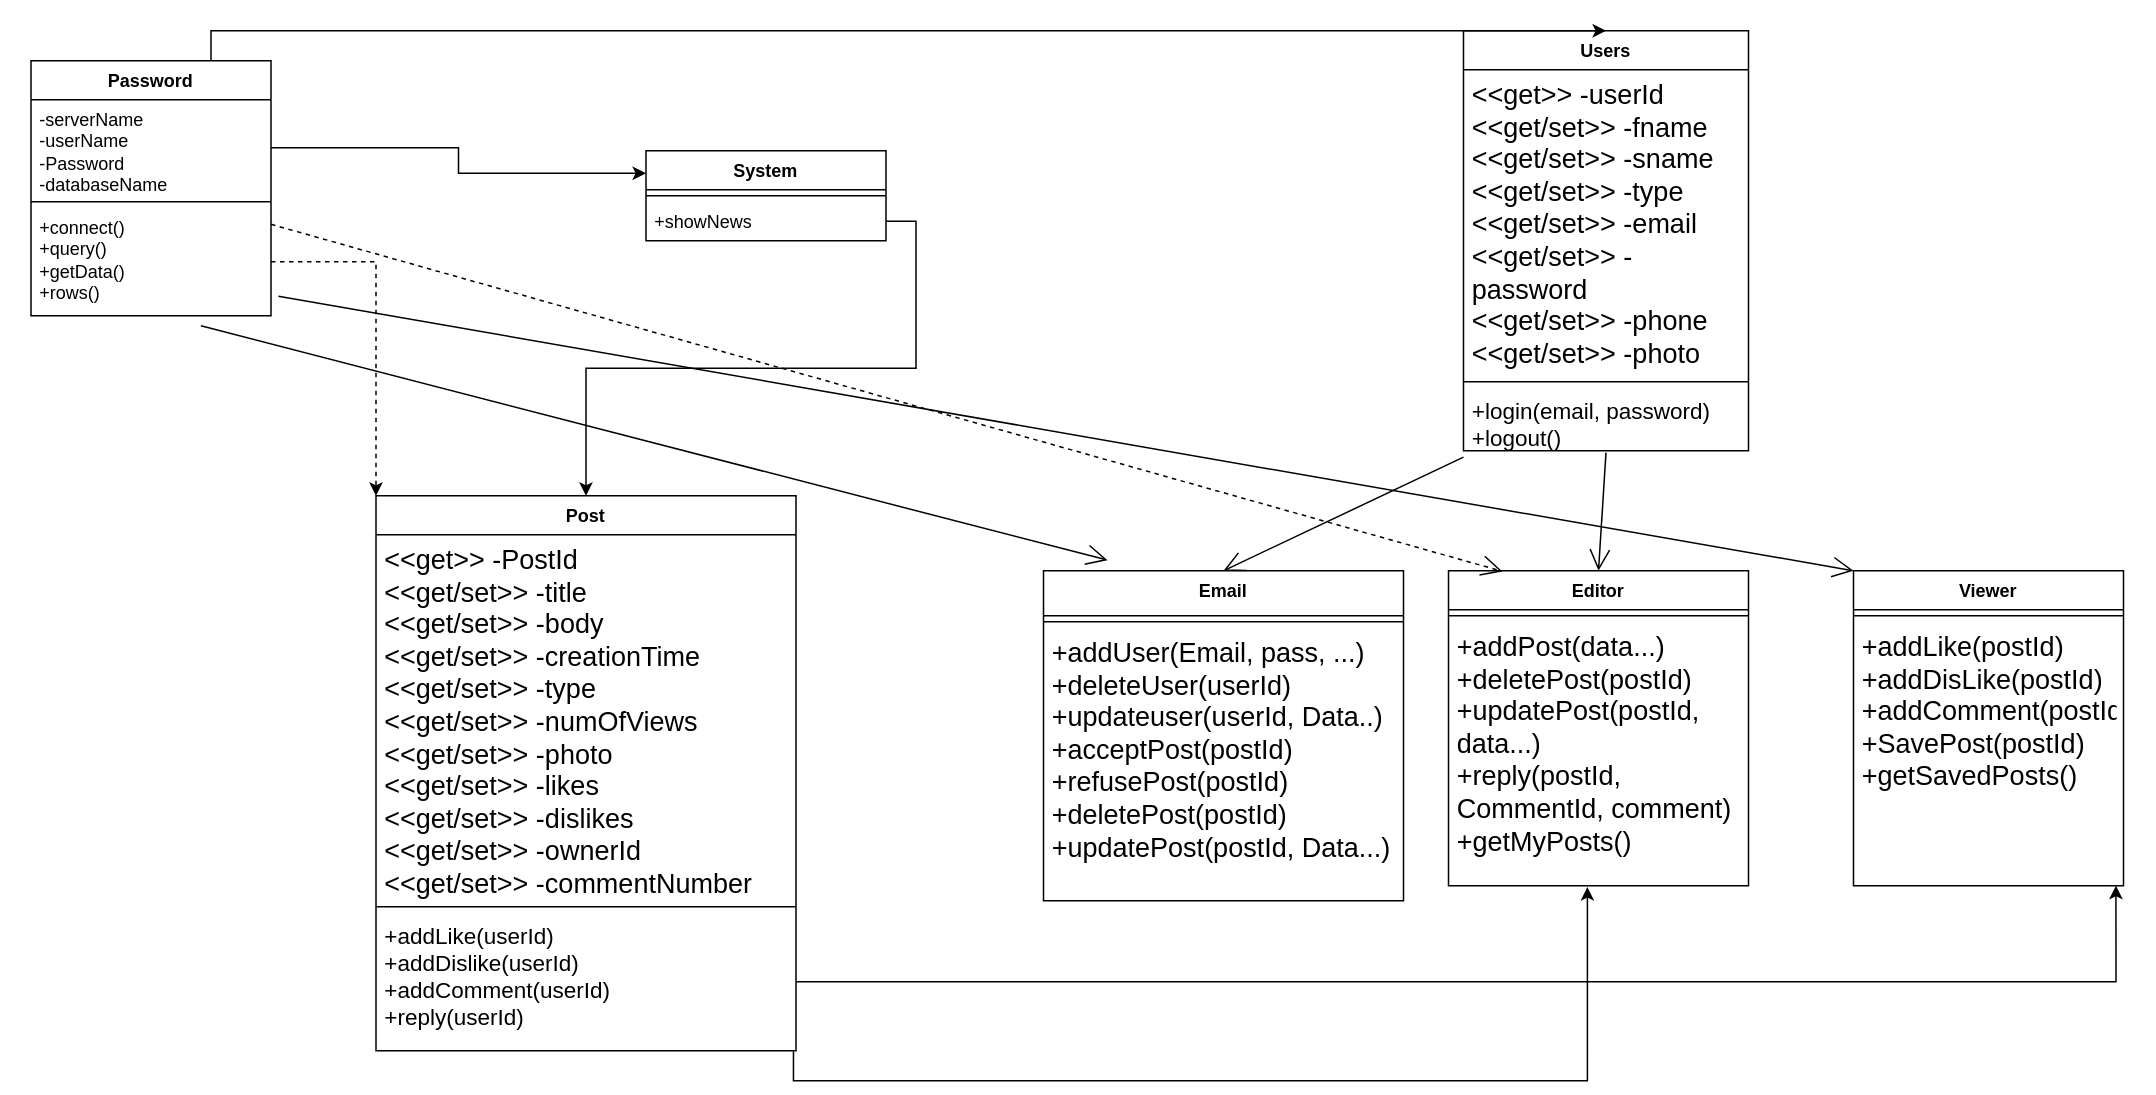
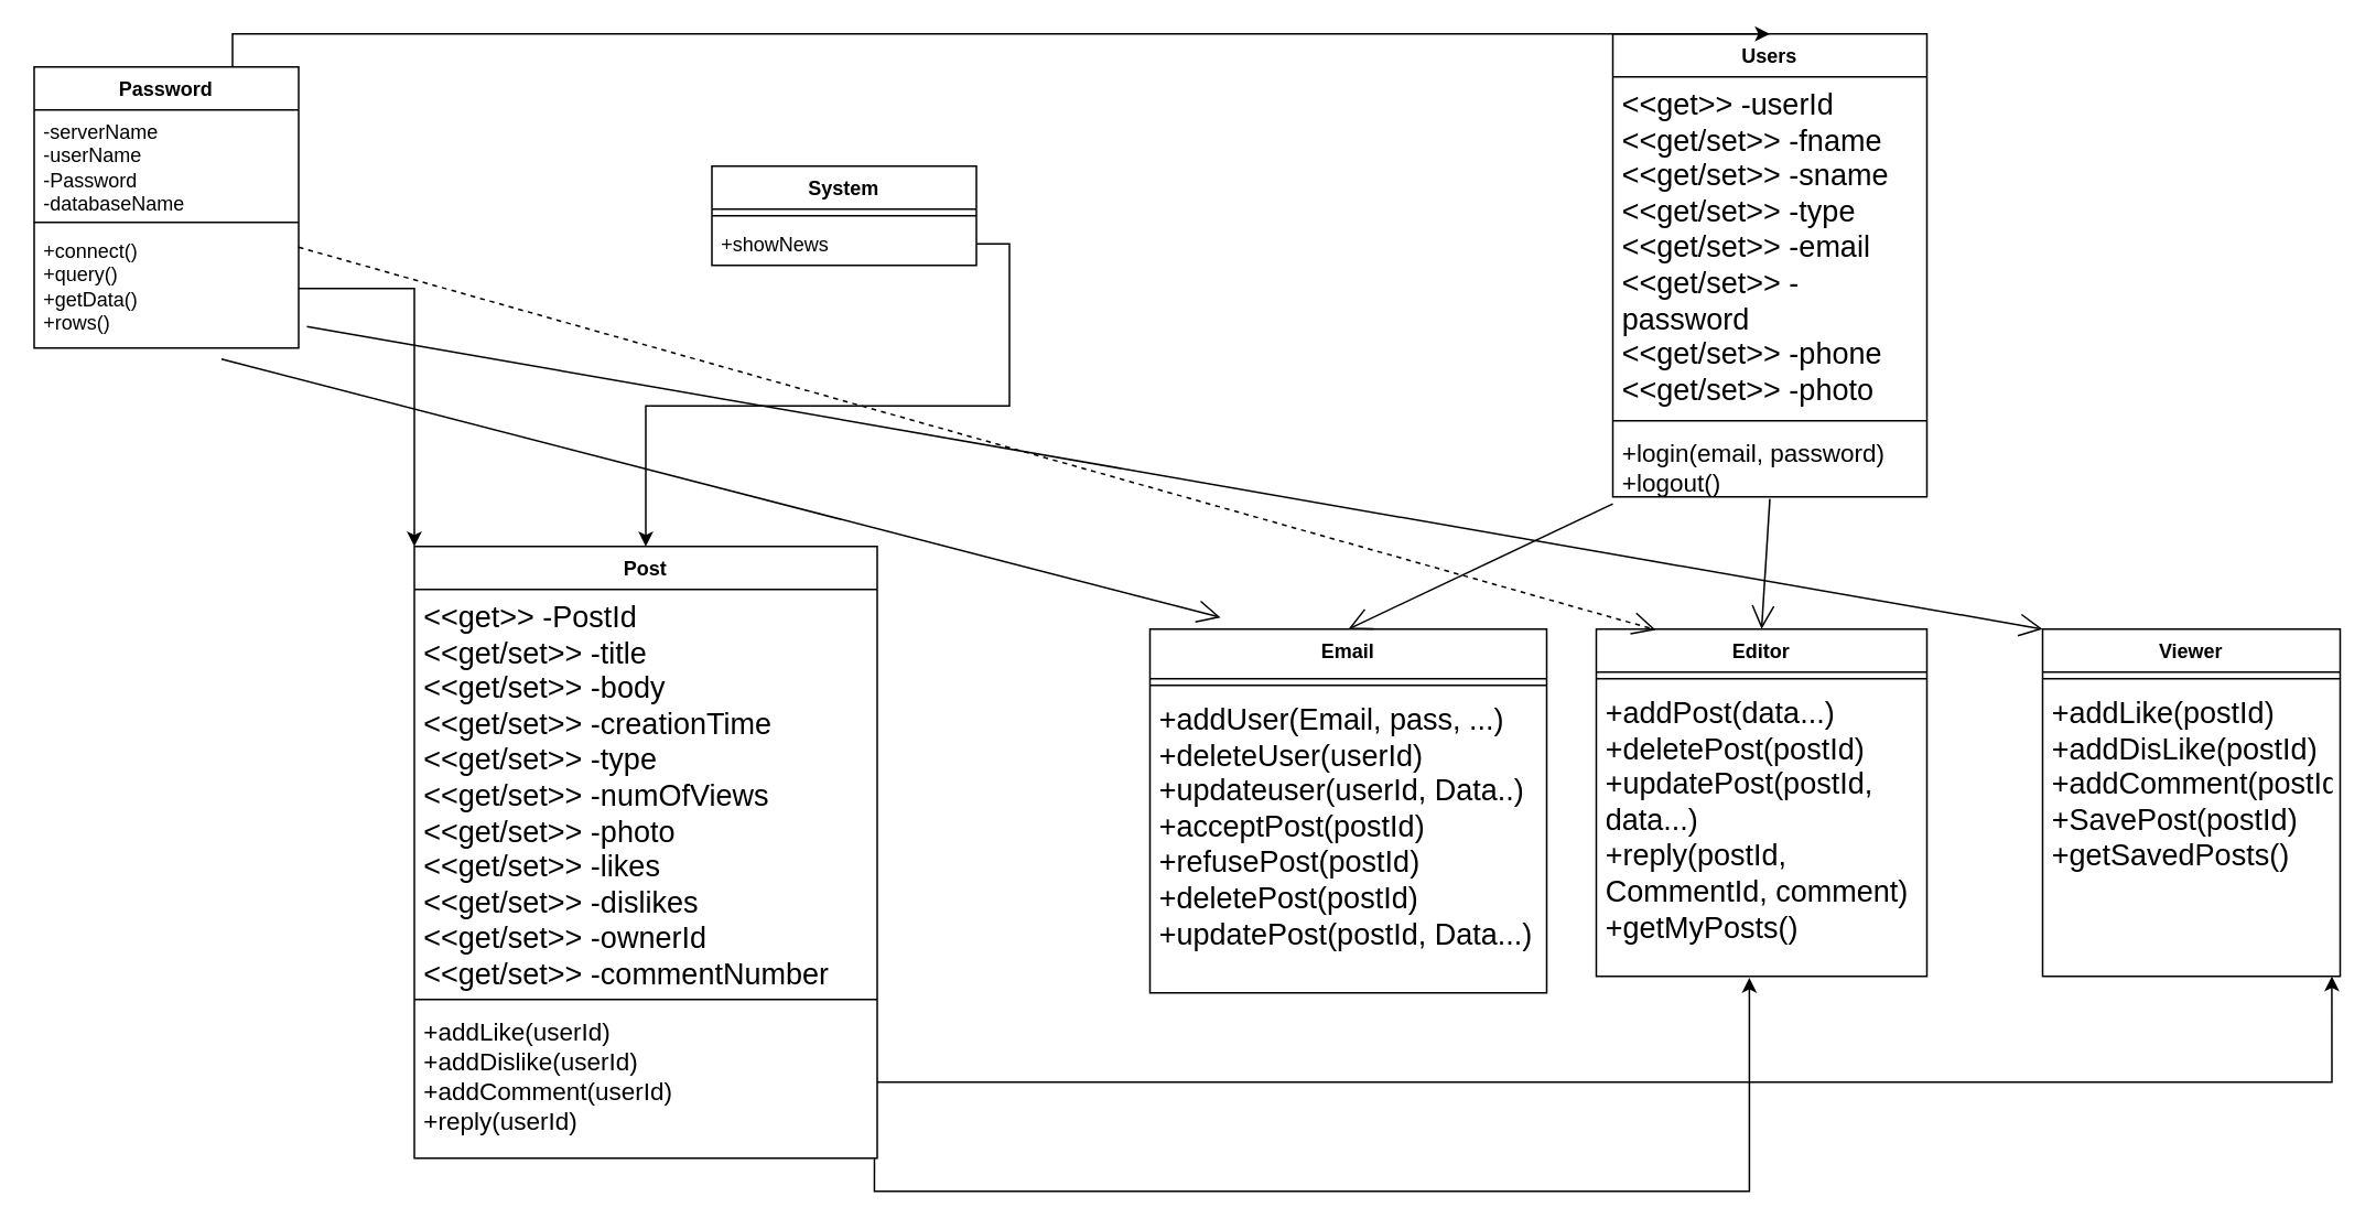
- <mxCell id="32" style="edgeStyle=orthogonalEdgeStyle;rounded=0;orthogonalLoop=1;jettySize=auto;html=1;exitX=1;exitY=0.5;exitDx=0;exitDy=0;entryX=0;entryY=0.25;entryDx=0;entryDy=0;" parent="1" source="29" target="23" edge="1"><mxGeometry relative="1" as="geometry" /></mxCell>
- <mxCell id="33" style="edgeStyle=orthogonalEdgeStyle;rounded=0;orthogonalLoop=1;jettySize=auto;html=1;exitX=1;exitY=0.5;exitDx=0;exitDy=0;entryX=0;entryY=0;entryDx=0;entryDy=0;dashed=1;" parent="1" source="31" target="17" edge="1"><mxGeometry relative="1" as="geometry" /></mxCell>
+ <mxCell id="33" style="edgeStyle=orthogonalEdgeStyle;rounded=0;orthogonalLoop=1;jettySize=auto;html=1;exitX=1;exitY=0.5;exitDx=0;exitDy=0;entryX=0;entryY=0;entryDx=0;entryDy=0;" parent="1" source="31" target="17" edge="1"><mxGeometry relative="1" as="geometry" /></mxCell>
